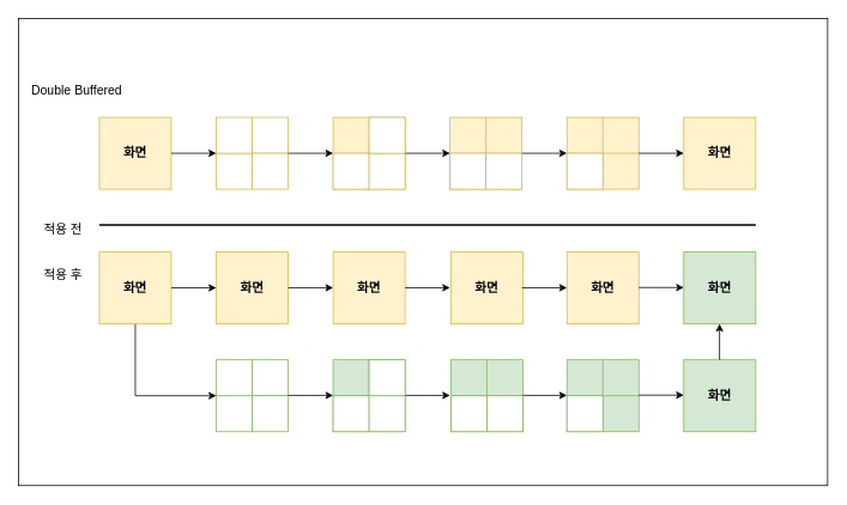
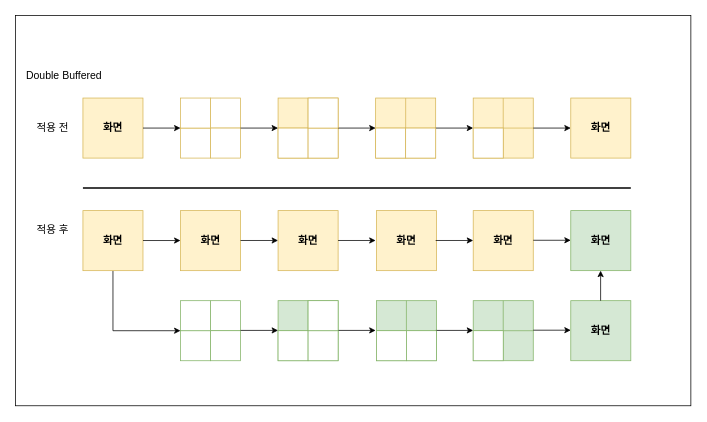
- <mxCell id="55" value="적용 전" style="text;html=1;strokeColor=none;fillColor=none;align=center;verticalAlign=middle;whiteSpace=wrap;rounded=0;fontSize=14;" parent="1" vertex="1"><mxGeometry x="40" y="240" width="60" height="30" as="geometry" /></mxCell>
+ <mxCell id="55" value="적용 전" style="text;html=1;strokeColor=none;fillColor=none;align=center;verticalAlign=middle;whiteSpace=wrap;rounded=0;fontSize=14;" parent="1" vertex="1"><mxGeometry y="155" width="60" height="30" as="geometry" x="40" /></mxCell>
